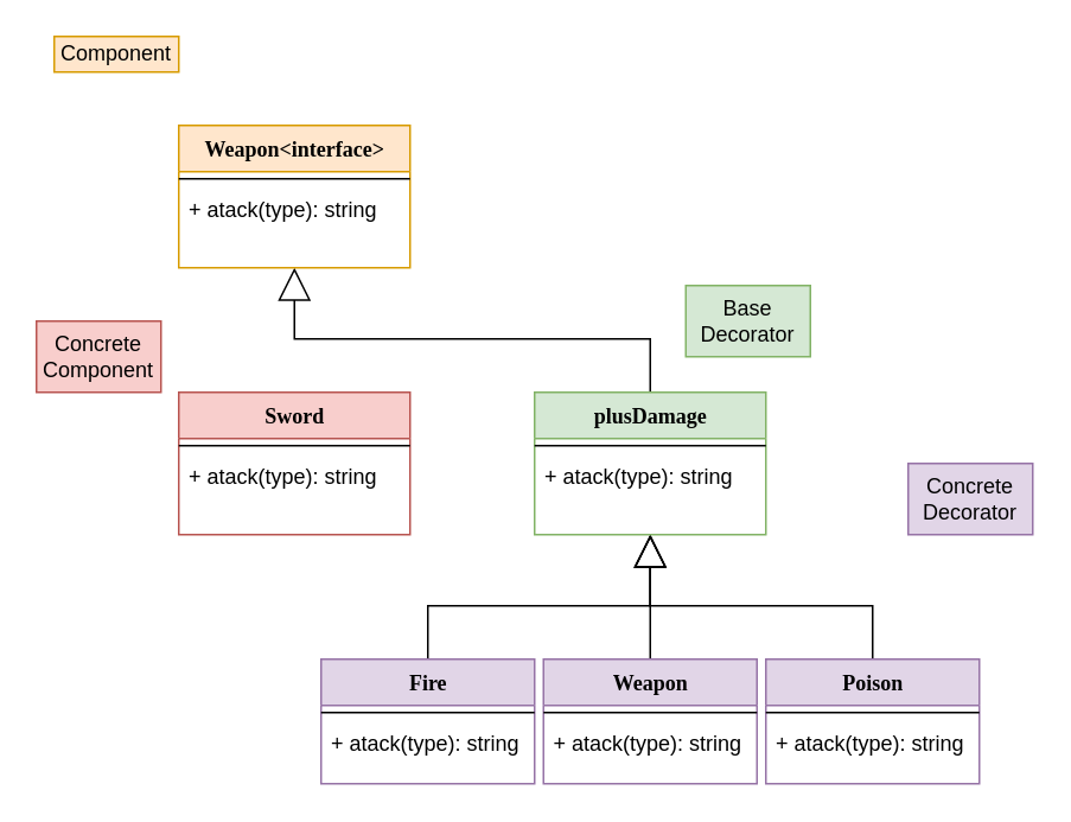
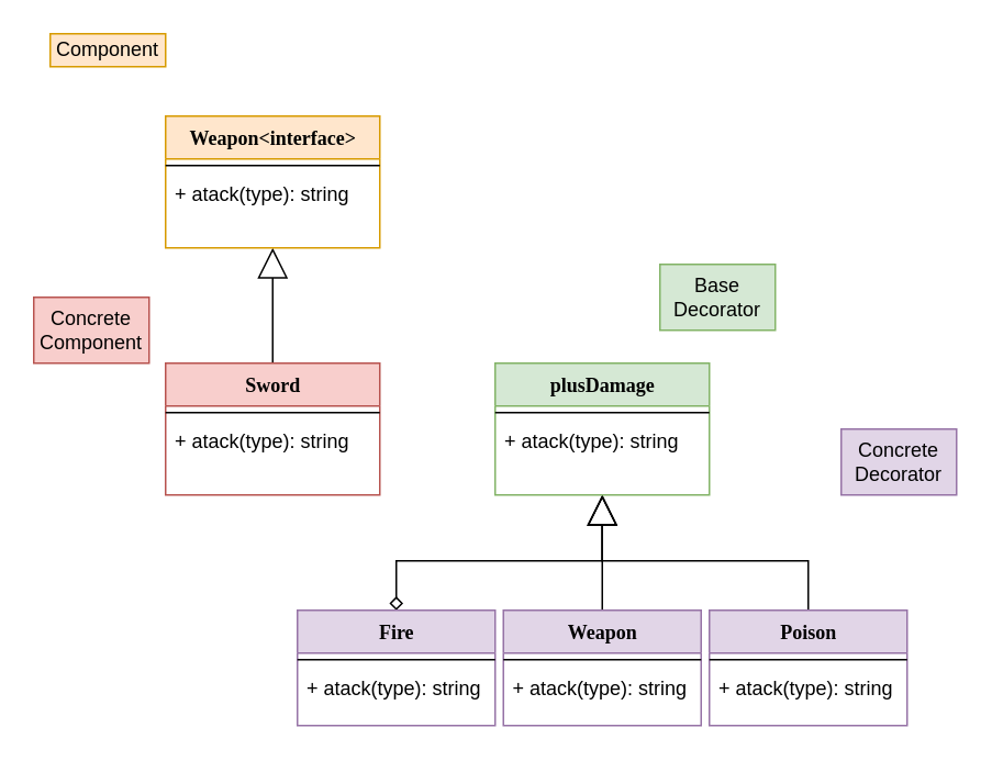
- <mxCell id="18" value="Base&lt;br&gt;Decorator" style="text;html=1;strokeColor=#82b366;fillColor=#d5e8d4;align=center;verticalAlign=middle;whiteSpace=wrap;rounded=0;" vertex="1" parent="1"><mxGeometry x="385" y="160" width="70" height="40" as="geometry" /></mxCell>
+ <mxCell id="18" value="Base&lt;br&gt;Decorator" style="text;html=1;strokeColor=#82b366;fillColor=#d5e8d4;align=center;verticalAlign=middle;whiteSpace=wrap;rounded=0;" vertex="1" parent="1"><mxGeometry x="400" y="160" width="70" height="40" as="geometry" /></mxCell>
- <mxCell id="3" style="edgeStyle=orthogonalEdgeStyle;rounded=0;orthogonalLoop=1;jettySize=auto;html=1;exitX=0.5;exitY=1;exitDx=0;exitDy=0;entryX=0.5;entryY=0;entryDx=0;entryDy=0;startArrow=block;startFill=0;startSize=16;endArrow=none;endFill=0;" edge="1" parent="1" source="4" target="15"><mxGeometry relative="1" as="geometry" /></mxCell>
+ <mxCell id="2" style="edgeStyle=orthogonalEdgeStyle;rounded=0;orthogonalLoop=1;jettySize=auto;html=1;exitX=0.5;exitY=1;exitDx=0;exitDy=0;entryX=0.5;entryY=0;entryDx=0;entryDy=0;endArrow=none;endFill=0;startArrow=block;startFill=0;startSize=16;" edge="1" parent="1" source="4" target="8"><mxGeometry relative="1" as="geometry" /></mxCell>
- <mxCell id="12" style="edgeStyle=orthogonalEdgeStyle;rounded=0;orthogonalLoop=1;jettySize=auto;html=1;exitX=0.5;exitY=1;exitDx=0;exitDy=0;entryX=0.5;entryY=0;entryDx=0;entryDy=0;startArrow=block;startFill=0;startSize=16;endArrow=none;endFill=0;" edge="1" parent="1" source="15" target="19"><mxGeometry relative="1" as="geometry" /></mxCell>
+ <mxCell id="12" style="edgeStyle=orthogonalEdgeStyle;rounded=0;orthogonalLoop=1;jettySize=auto;html=1;exitX=0.5;exitY=1;exitDx=0;exitDy=0;entryX=0.5;entryY=0;entryDx=0;entryDy=0;startArrow=block;startFill=0;startSize=16;endArrow=diamond;endFill=0;" edge="1" parent="1" source="15" target="19"><mxGeometry relative="1" as="geometry" /></mxCell>
